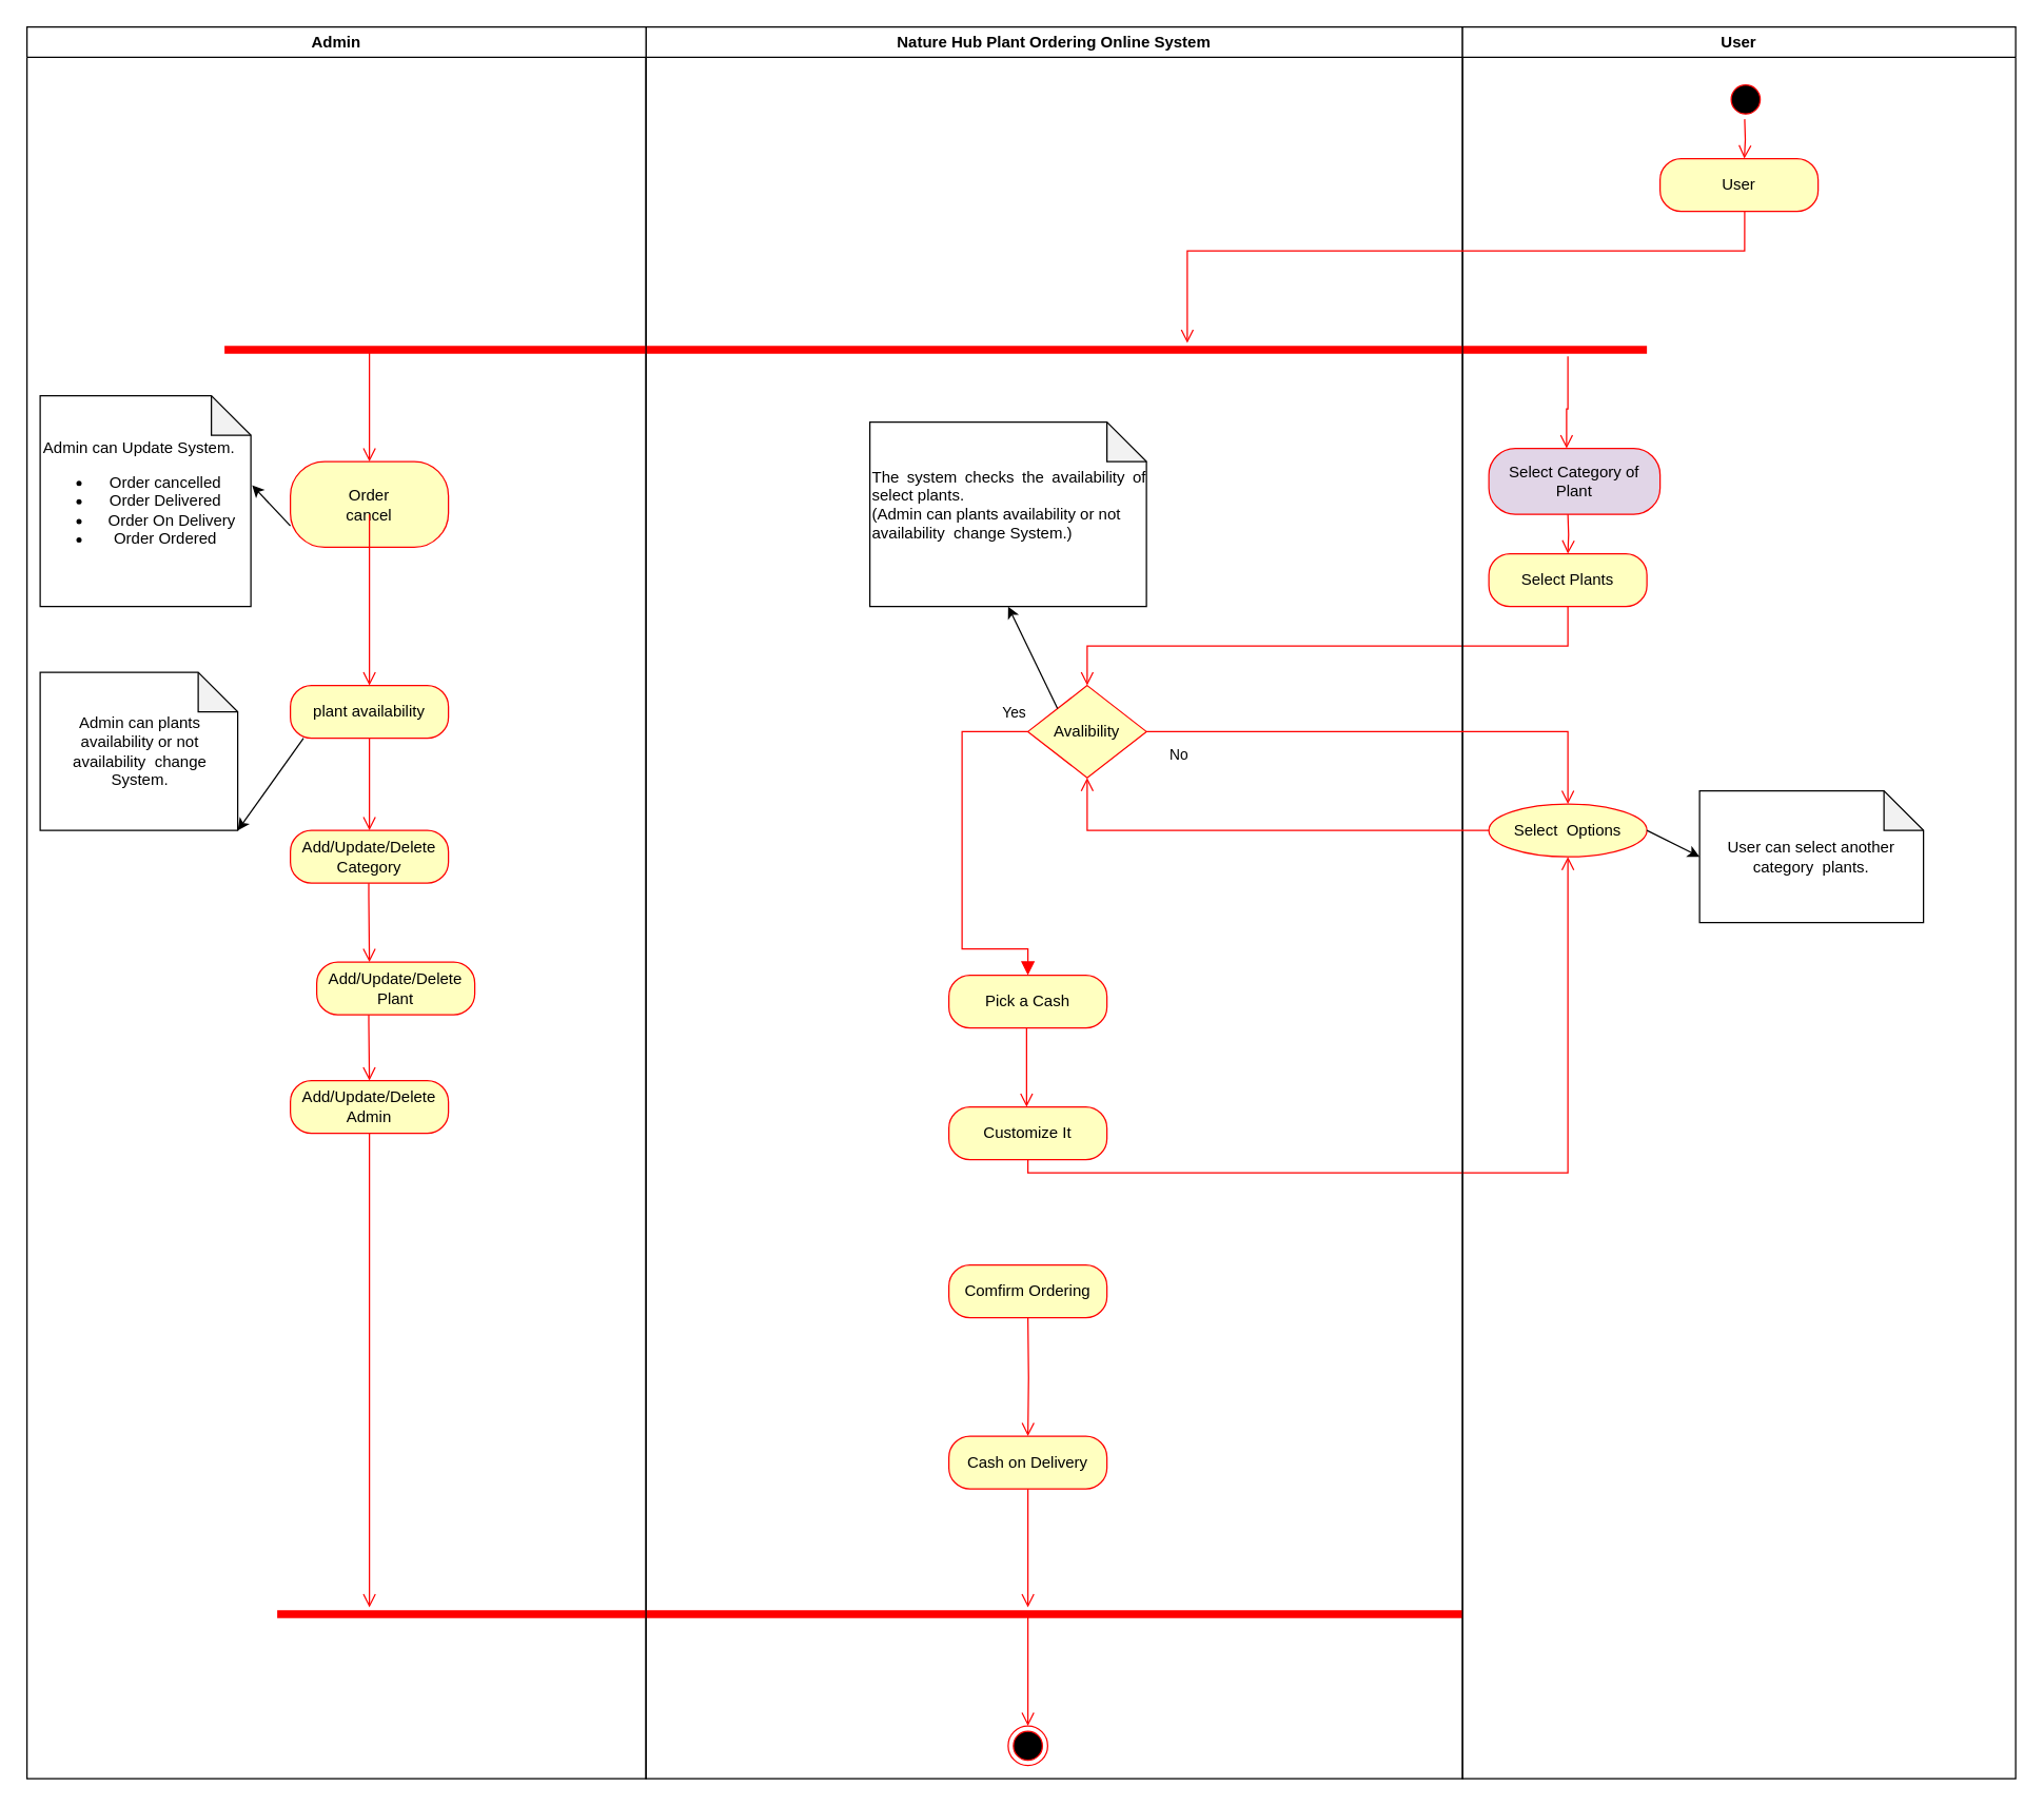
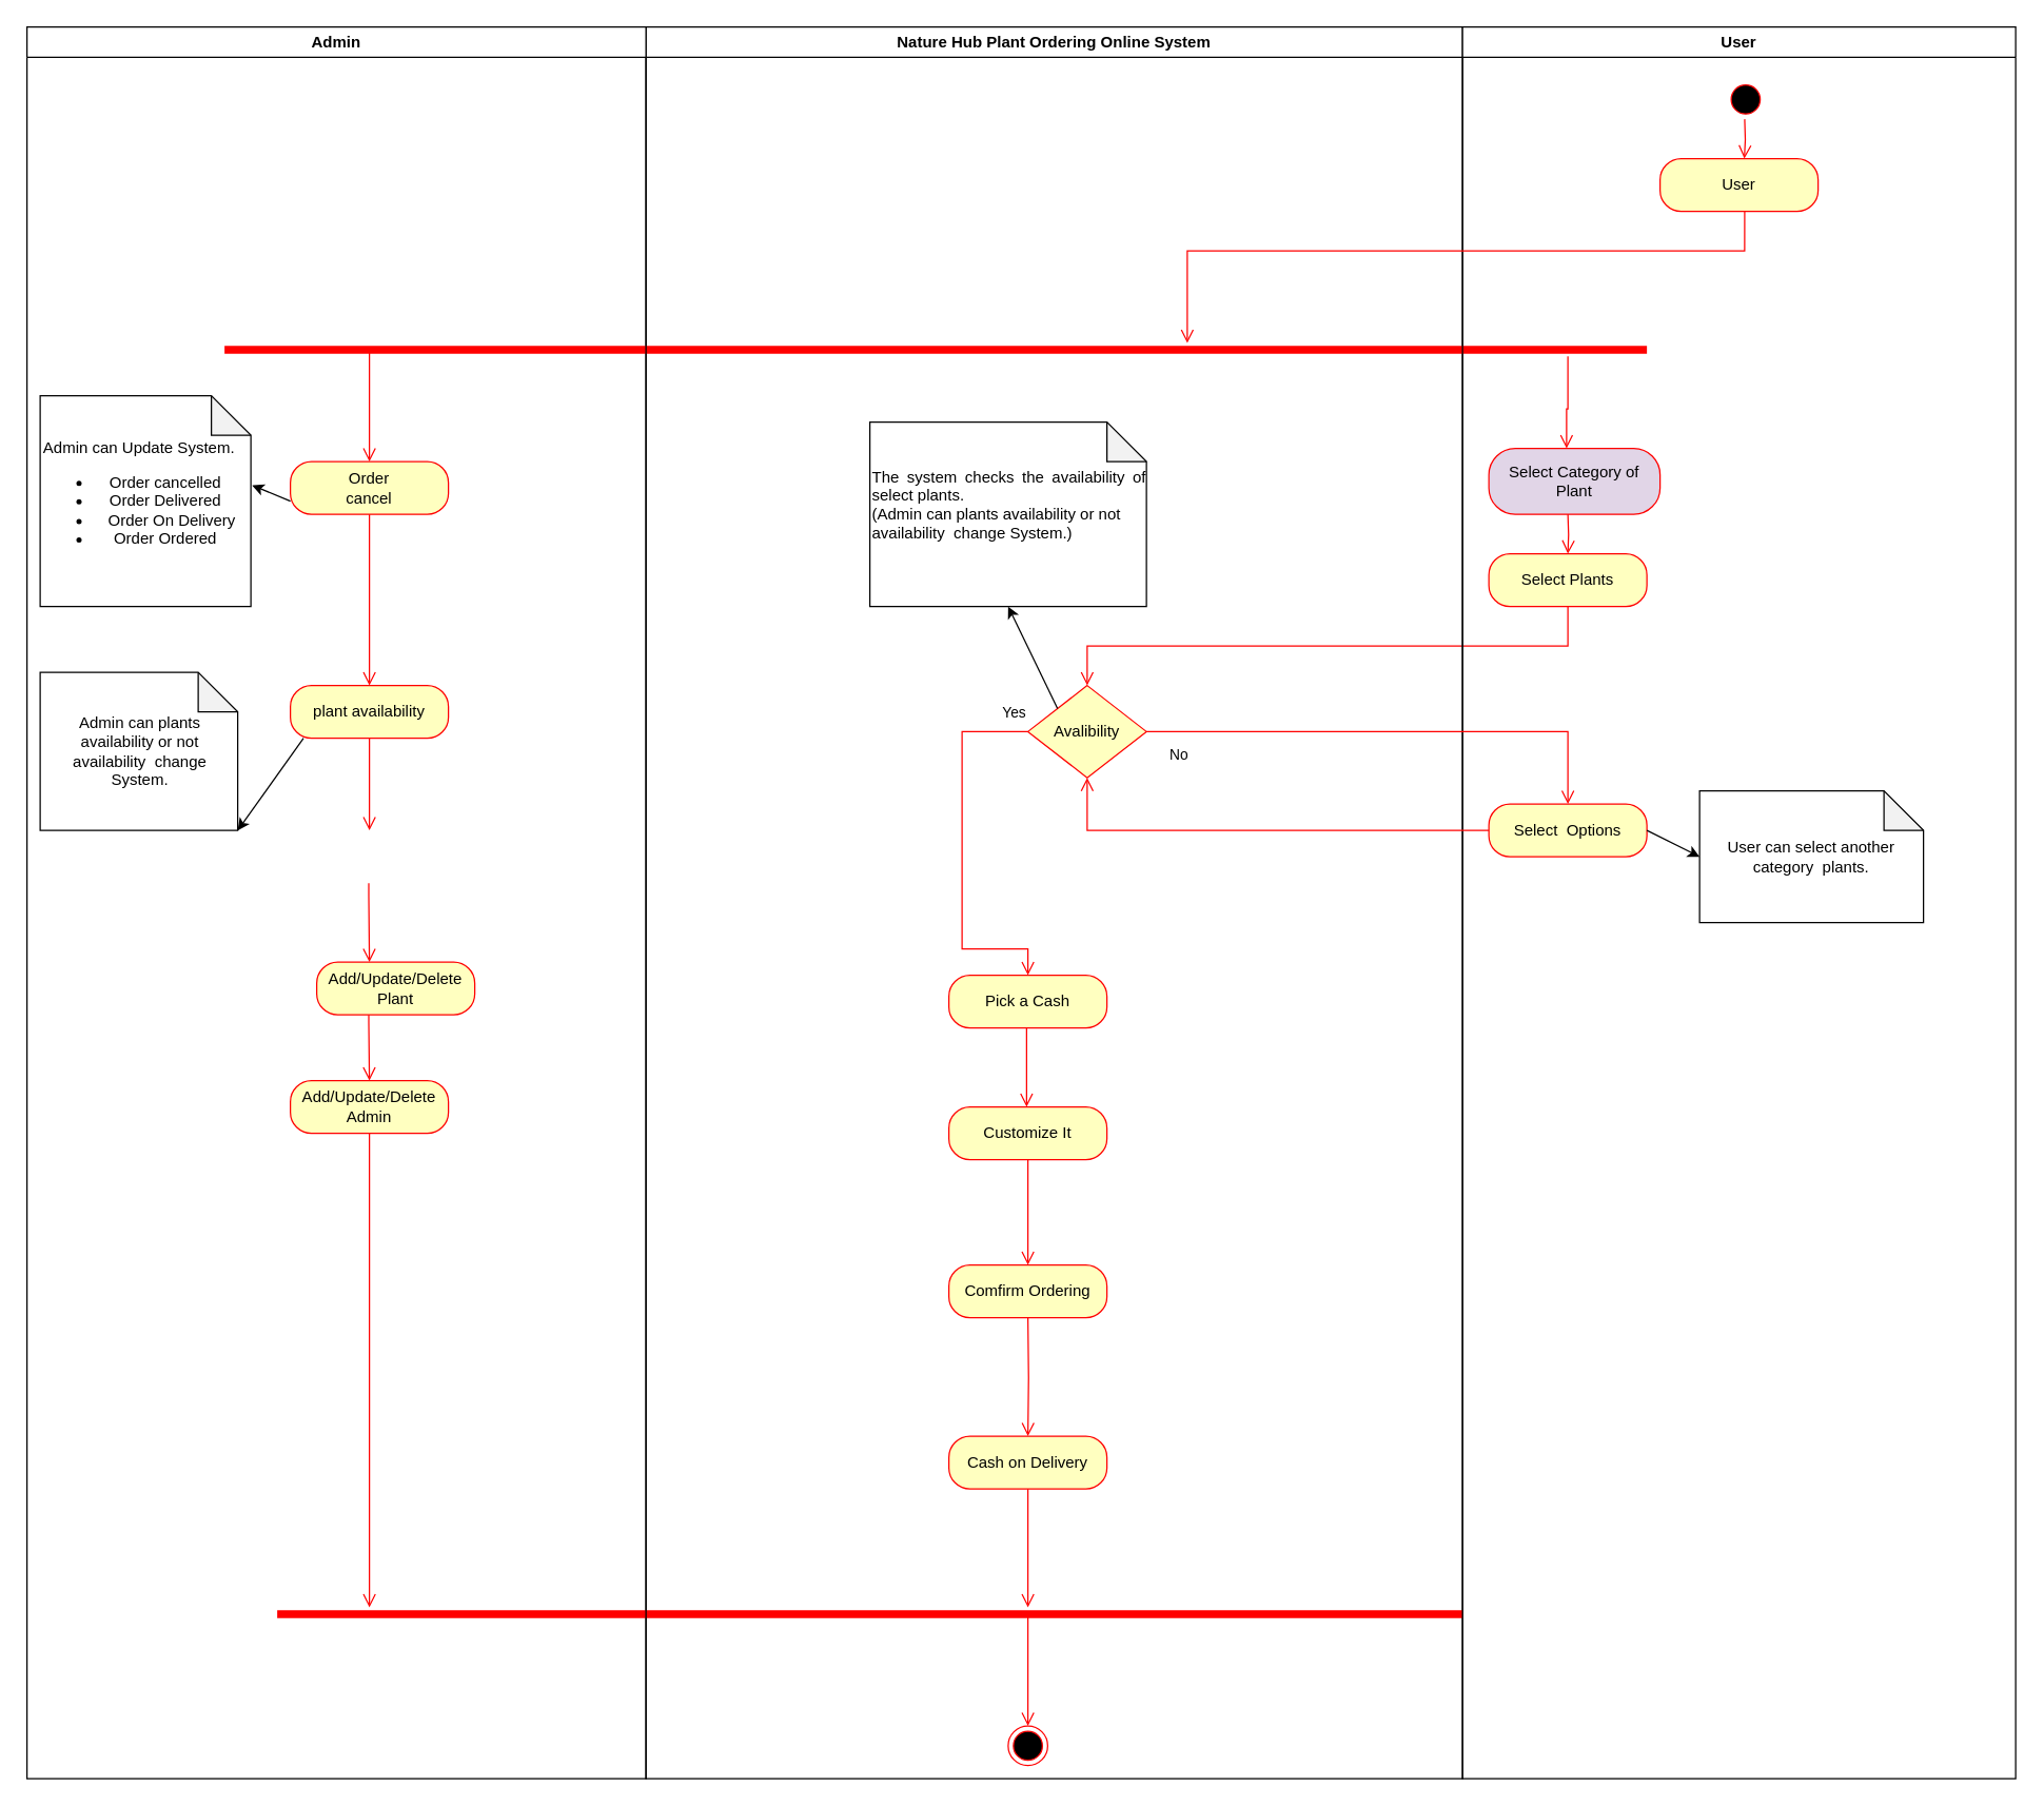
- <mxCell id="37" value="Order&lt;br&gt;cancel" style="rounded=1;whiteSpace=wrap;html=1;arcSize=40;fontColor=#000000;fillColor=#ffffc0;strokeColor=#ff0000;" vertex="1" parent="34"><mxGeometry x="200" y="330" width="120" height="65" as="geometry" /></mxCell>
+ <mxCell id="37" value="Order&lt;br&gt;cancel" style="rounded=1;whiteSpace=wrap;html=1;arcSize=40;fontColor=#000000;fillColor=#ffffc0;strokeColor=#ff0000;" vertex="1" parent="34"><mxGeometry x="200" y="330" width="120" height="40" as="geometry" /></mxCell>
- <mxCell id="28" value="Select&amp;nbsp; Options" style="ellipse;whiteSpace=wrap;html=1;arcSize=40;fontColor=#000000;fillColor=#ffffc0;strokeColor=#ff0000;" parent="19" vertex="1"><mxGeometry x="20" y="590" width="120" height="40" as="geometry" /></mxCell>
+ <mxCell id="28" value="Select&amp;nbsp; Options" style="rounded=1;whiteSpace=wrap;html=1;arcSize=40;fontColor=#000000;fillColor=#ffffc0;strokeColor=#ff0000;" parent="19" vertex="1"><mxGeometry x="20" y="590" width="120" height="40" as="geometry" /></mxCell>
- <mxCell id="41" value="Add/Update/Delete Category" style="rounded=1;whiteSpace=wrap;html=1;arcSize=40;fontColor=#000000;fillColor=#ffffc0;strokeColor=#ff0000;" vertex="1" parent="34"><mxGeometry x="200" y="610" width="120" height="40" as="geometry" /></mxCell>
- <mxCell id="7" value="Yes" style="edgeStyle=orthogonalEdgeStyle;html=1;align=left;verticalAlign=bottom;endArrow=block;endSize=8;strokeColor=#ff0000;rounded=0;exitX=0;exitY=0.5;exitDx=0;exitDy=0;entryX=0.5;entryY=0;entryDx=0;entryDy=0;" parent="3" source="6" target="8" edge="1"><mxGeometry x="-0.854" y="-5" relative="1" as="geometry"><mxPoint x="500" y="720" as="targetPoint" /><mxPoint x="390" y="570" as="sourcePoint" /><Array as="points"><mxPoint x="240" y="535" /><mxPoint x="240" y="700" /><mxPoint x="290" y="700" /></Array><mxPoint as="offset" /></mxGeometry></mxCell>
+ <mxCell id="7" value="Yes" style="edgeStyle=orthogonalEdgeStyle;html=1;align=left;verticalAlign=bottom;endArrow=open;endSize=8;strokeColor=#ff0000;rounded=0;exitX=0;exitY=0.5;exitDx=0;exitDy=0;entryX=0.5;entryY=0;entryDx=0;entryDy=0;" parent="3" source="6" target="8" edge="1"><mxGeometry x="-0.854" y="-5" relative="1" as="geometry"><mxPoint x="500" y="720" as="targetPoint" /><mxPoint x="390" y="570" as="sourcePoint" /><Array as="points"><mxPoint x="240" y="535" /><mxPoint x="240" y="700" /><mxPoint x="290" y="700" /></Array><mxPoint as="offset" /></mxGeometry></mxCell>
- <mxCell id="10" value="" style="edgeStyle=orthogonalEdgeStyle;html=1;verticalAlign=bottom;endArrow=open;endSize=8;strokeColor=#ff0000;rounded=0;exitX=0.5;exitY=1;exitDx=0;exitDy=0;" parent="3" source="9" edge="1" target="28"><mxGeometry relative="1" as="geometry"><mxPoint x="290" y="920" as="targetPoint" /><mxPoint x="290" y="880" as="sourcePoint" /></mxGeometry></mxCell>
+ <mxCell id="10" value="" style="edgeStyle=orthogonalEdgeStyle;html=1;verticalAlign=bottom;endArrow=open;endSize=8;strokeColor=#ff0000;rounded=0;entryX=0.5;entryY=0;entryDx=0;entryDy=0;exitX=0.5;exitY=1;exitDx=0;exitDy=0;" parent="3" source="9" edge="1" target="11"><mxGeometry relative="1" as="geometry"><mxPoint x="290" y="920" as="targetPoint" /><mxPoint x="290" y="880" as="sourcePoint" /></mxGeometry></mxCell>
